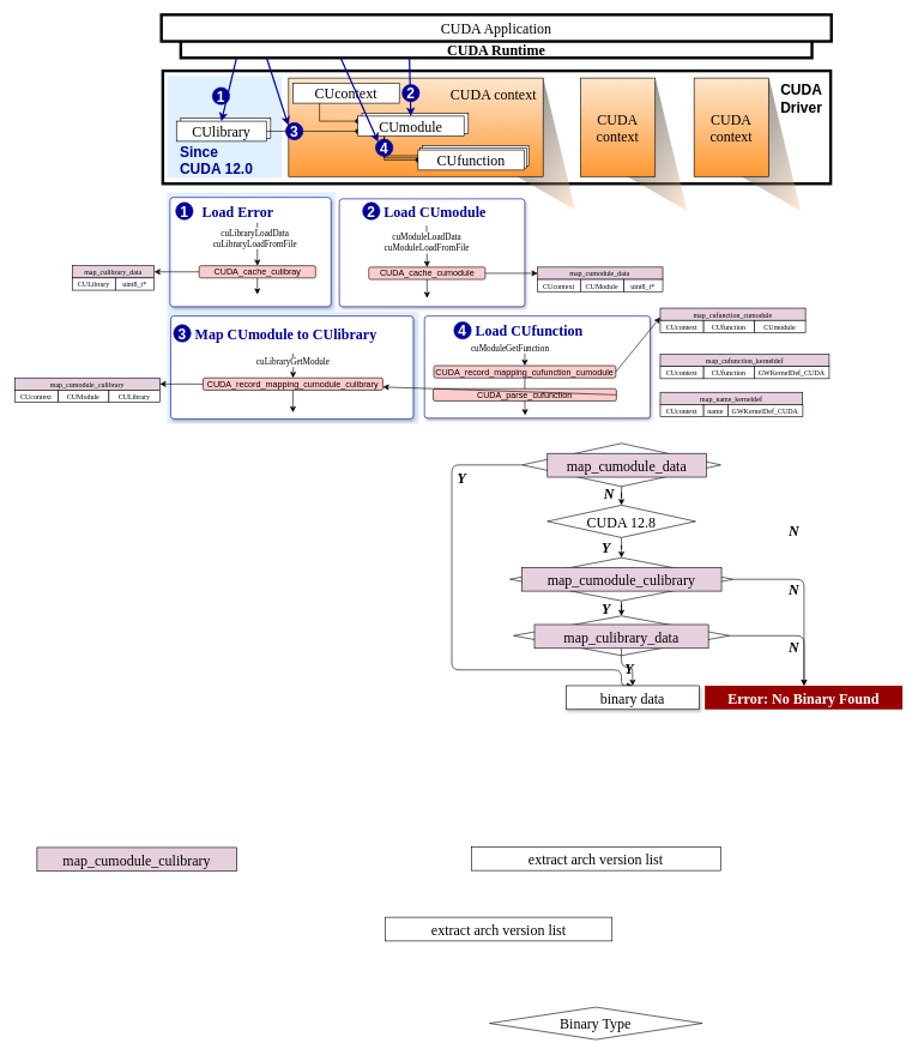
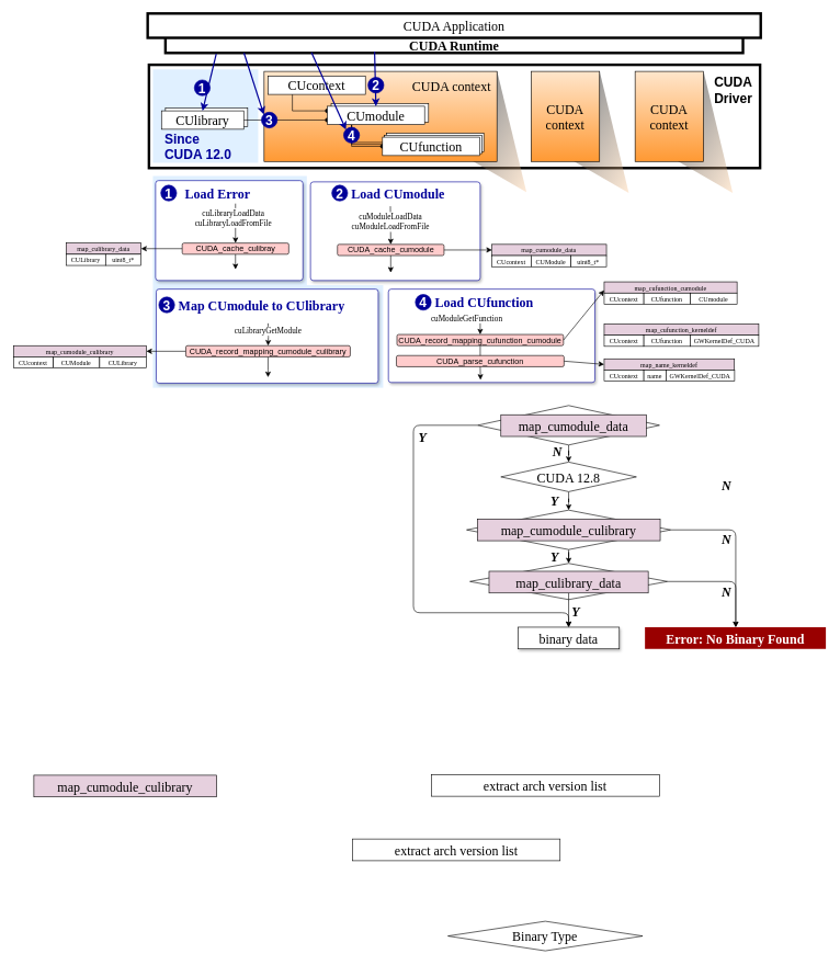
- <mxCell id="92" value="" style="endArrow=classic;html=1;rounded=0;exitX=1;exitY=0.5;exitDx=0;exitDy=0;" edge="1" parent="1" source="59" target="36"><mxGeometry width="50" height="50" relative="1" as="geometry"><mxPoint x="993" y="545" as="sourcePoint" /><mxPoint x="1069" y="457" as="targetPoint" /></mxGeometry></mxCell>
+ <mxCell id="92" value="" style="endArrow=classic;html=1;rounded=0;exitX=1;exitY=0.5;exitDx=0;exitDy=0;entryX=0;entryY=0.5;entryDx=0;entryDy=0;" edge="1" parent="1" source="59" target="89"><mxGeometry width="50" height="50" relative="1" as="geometry"><mxPoint x="993" y="545" as="sourcePoint" /><mxPoint x="1069" y="457" as="targetPoint" /></mxGeometry></mxCell>
- <mxCell id="72" value="&lt;font data-font-src=&quot;https://fonts.googleapis.com/css?family=Fira+Code&quot; face=&quot;Fira Code&quot;&gt;binary data&lt;/font&gt;" style="rounded=0;whiteSpace=wrap;html=1;fontSize=20;textShadow=0;shadow=1;" vertex="1" parent="1"><mxGeometry x="786.96" y="953" width="185" height="33" as="geometry" /></mxCell>
+ <mxCell id="72" value="&lt;font data-font-src=&quot;https://fonts.googleapis.com/css?family=Fira+Code&quot; face=&quot;Fira Code&quot;&gt;binary data&lt;/font&gt;" style="rounded=0;whiteSpace=wrap;html=1;fontSize=20;textShadow=0;shadow=1;" vertex="1" parent="1"><mxGeometry x="786.96" y="953" width="154.08" height="33" as="geometry" /></mxCell>
